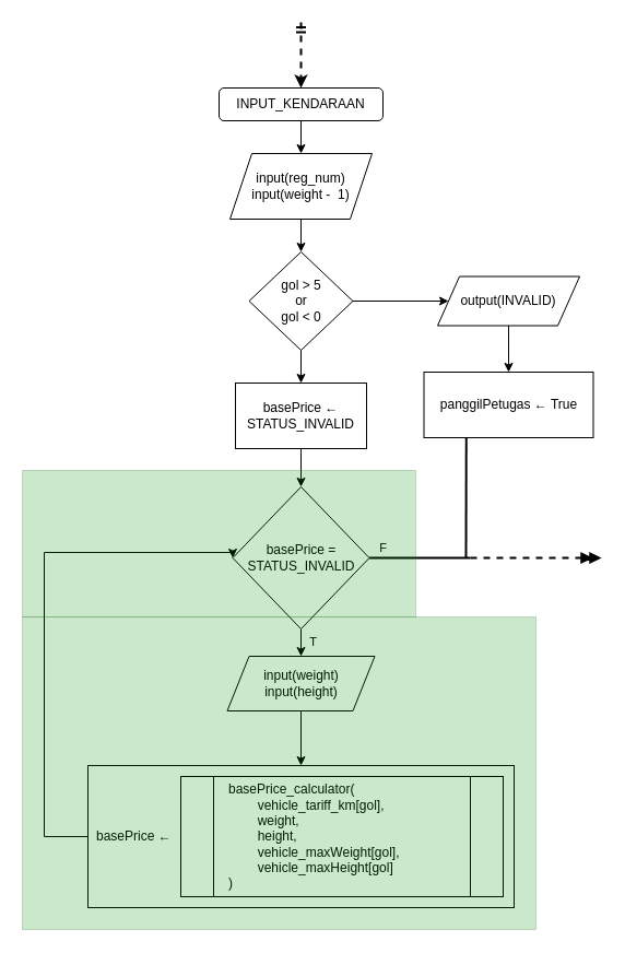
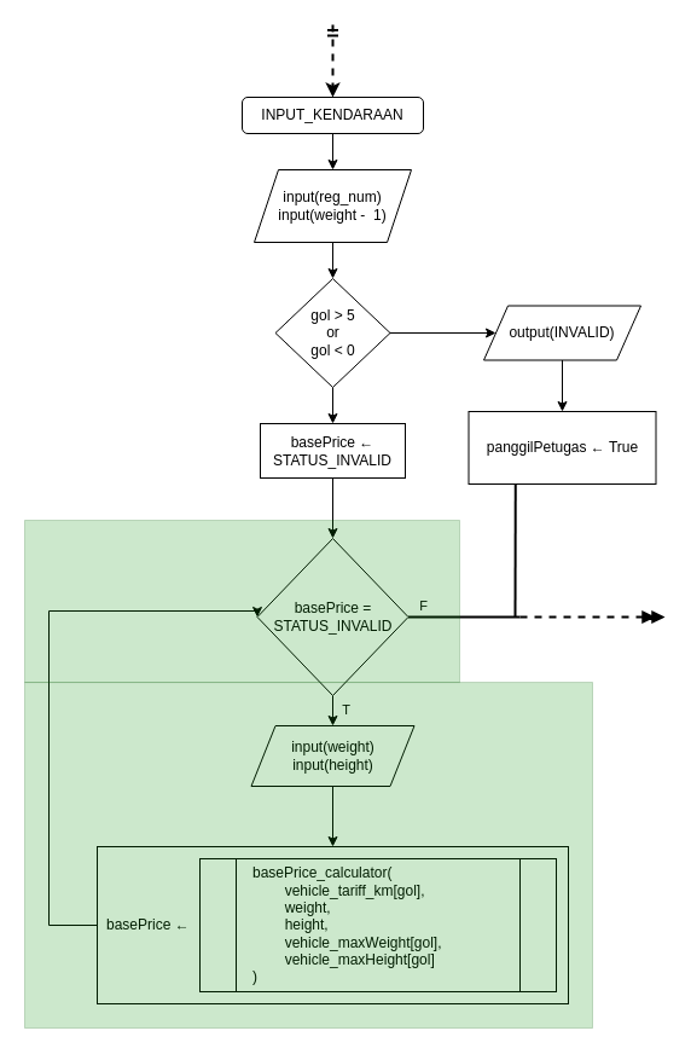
- <mxCell id="13" value="basePrice&amp;nbsp;← STATUS_INVALID" style="rounded=0;whiteSpace=wrap;html=1;" vertex="1" parent="1"><mxGeometry x="215" y="350" width="120" height="60" as="geometry" /></mxCell>
+ <mxCell id="13" value="basePrice&amp;nbsp;← STATUS_INVALID" style="rounded=0;whiteSpace=wrap;html=1;" vertex="1" parent="1"><mxGeometry x="215" y="350" width="120" height="45" as="geometry" /></mxCell>
